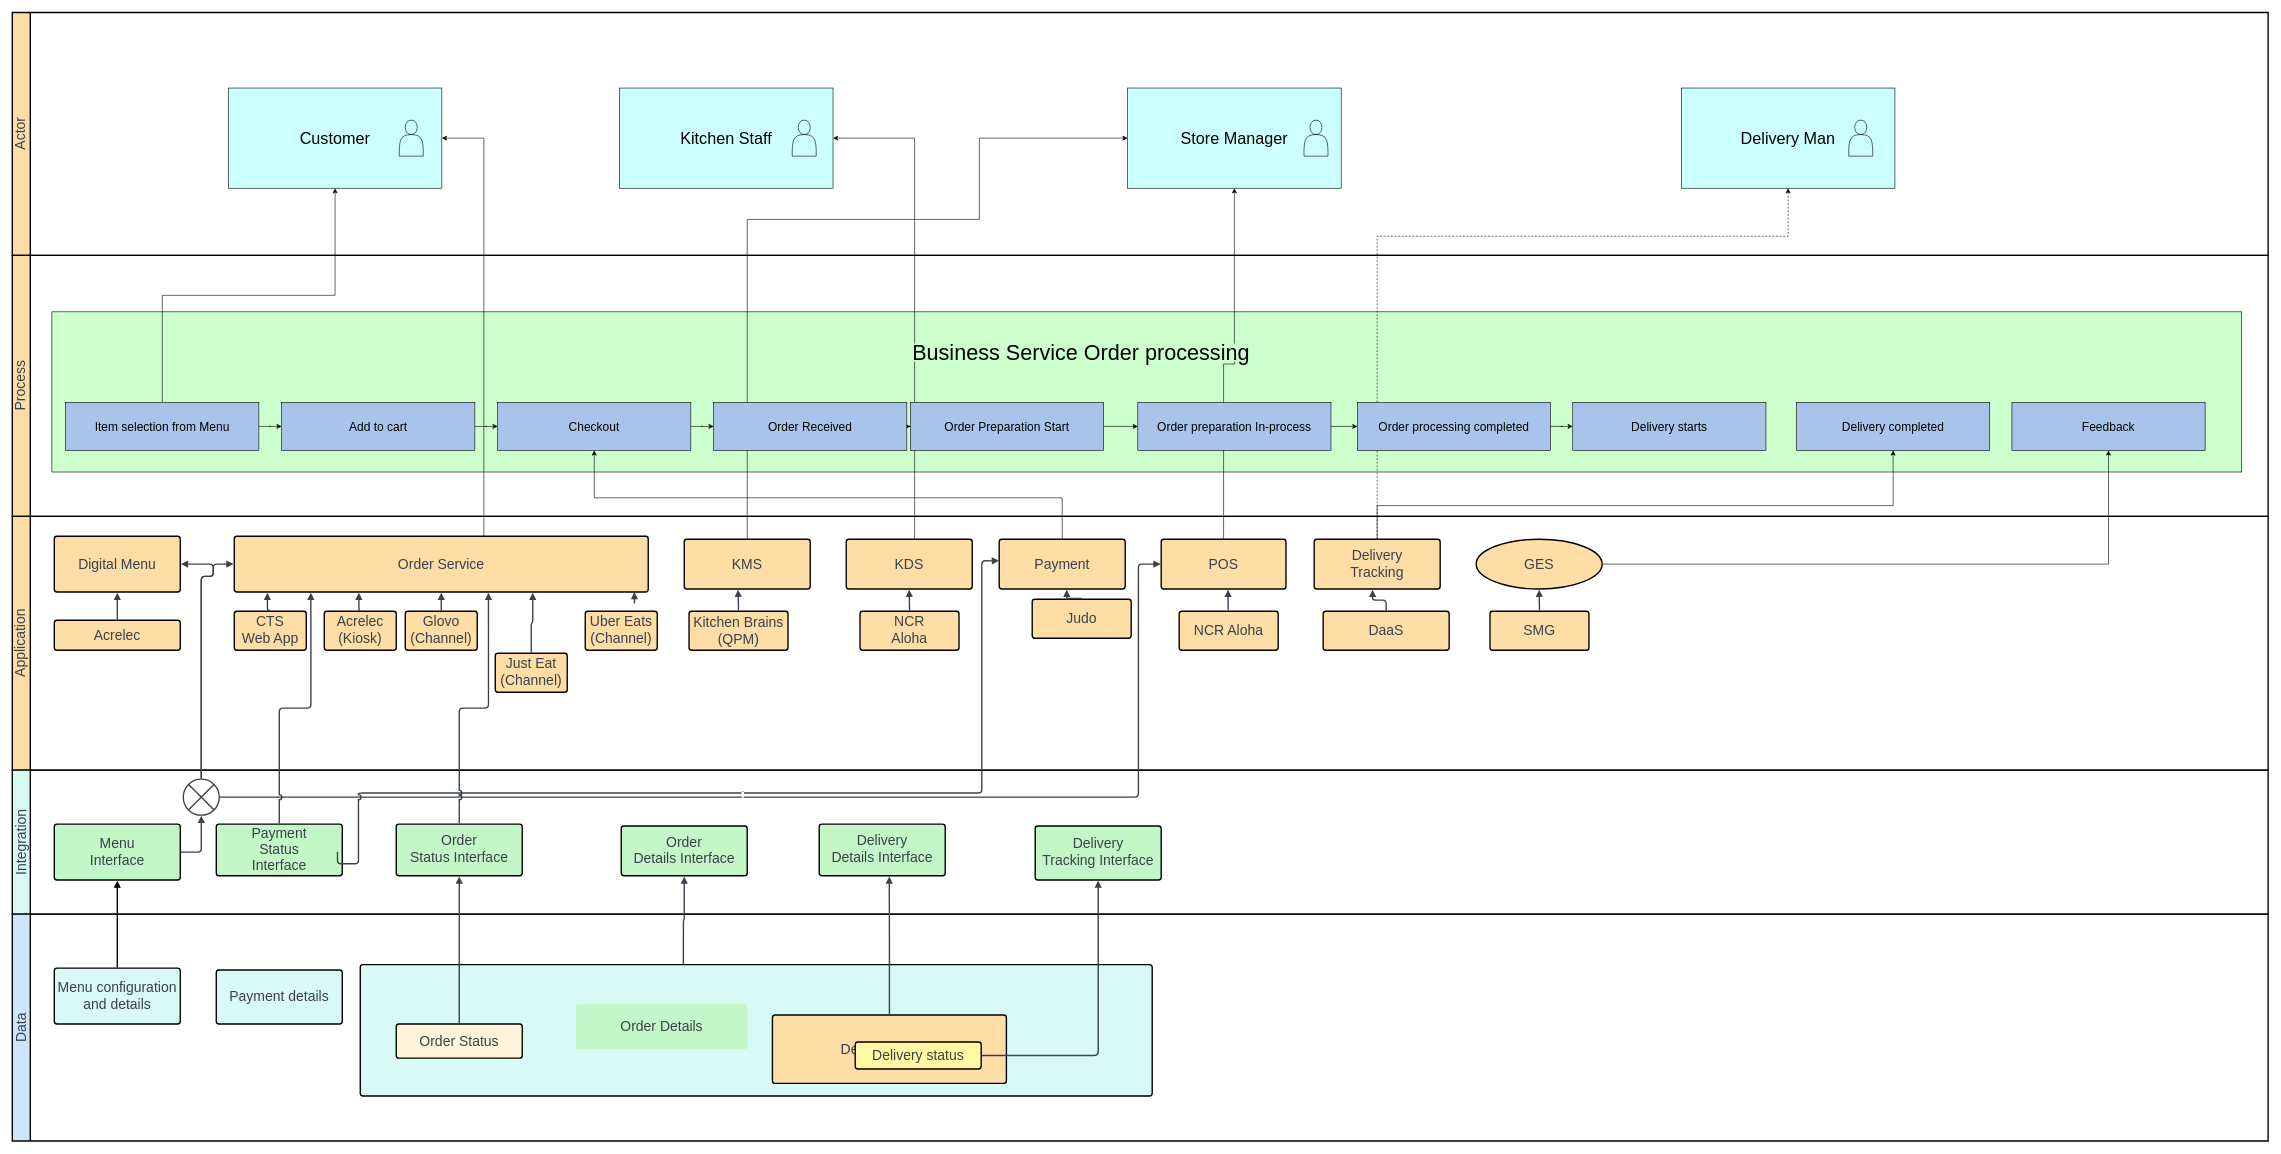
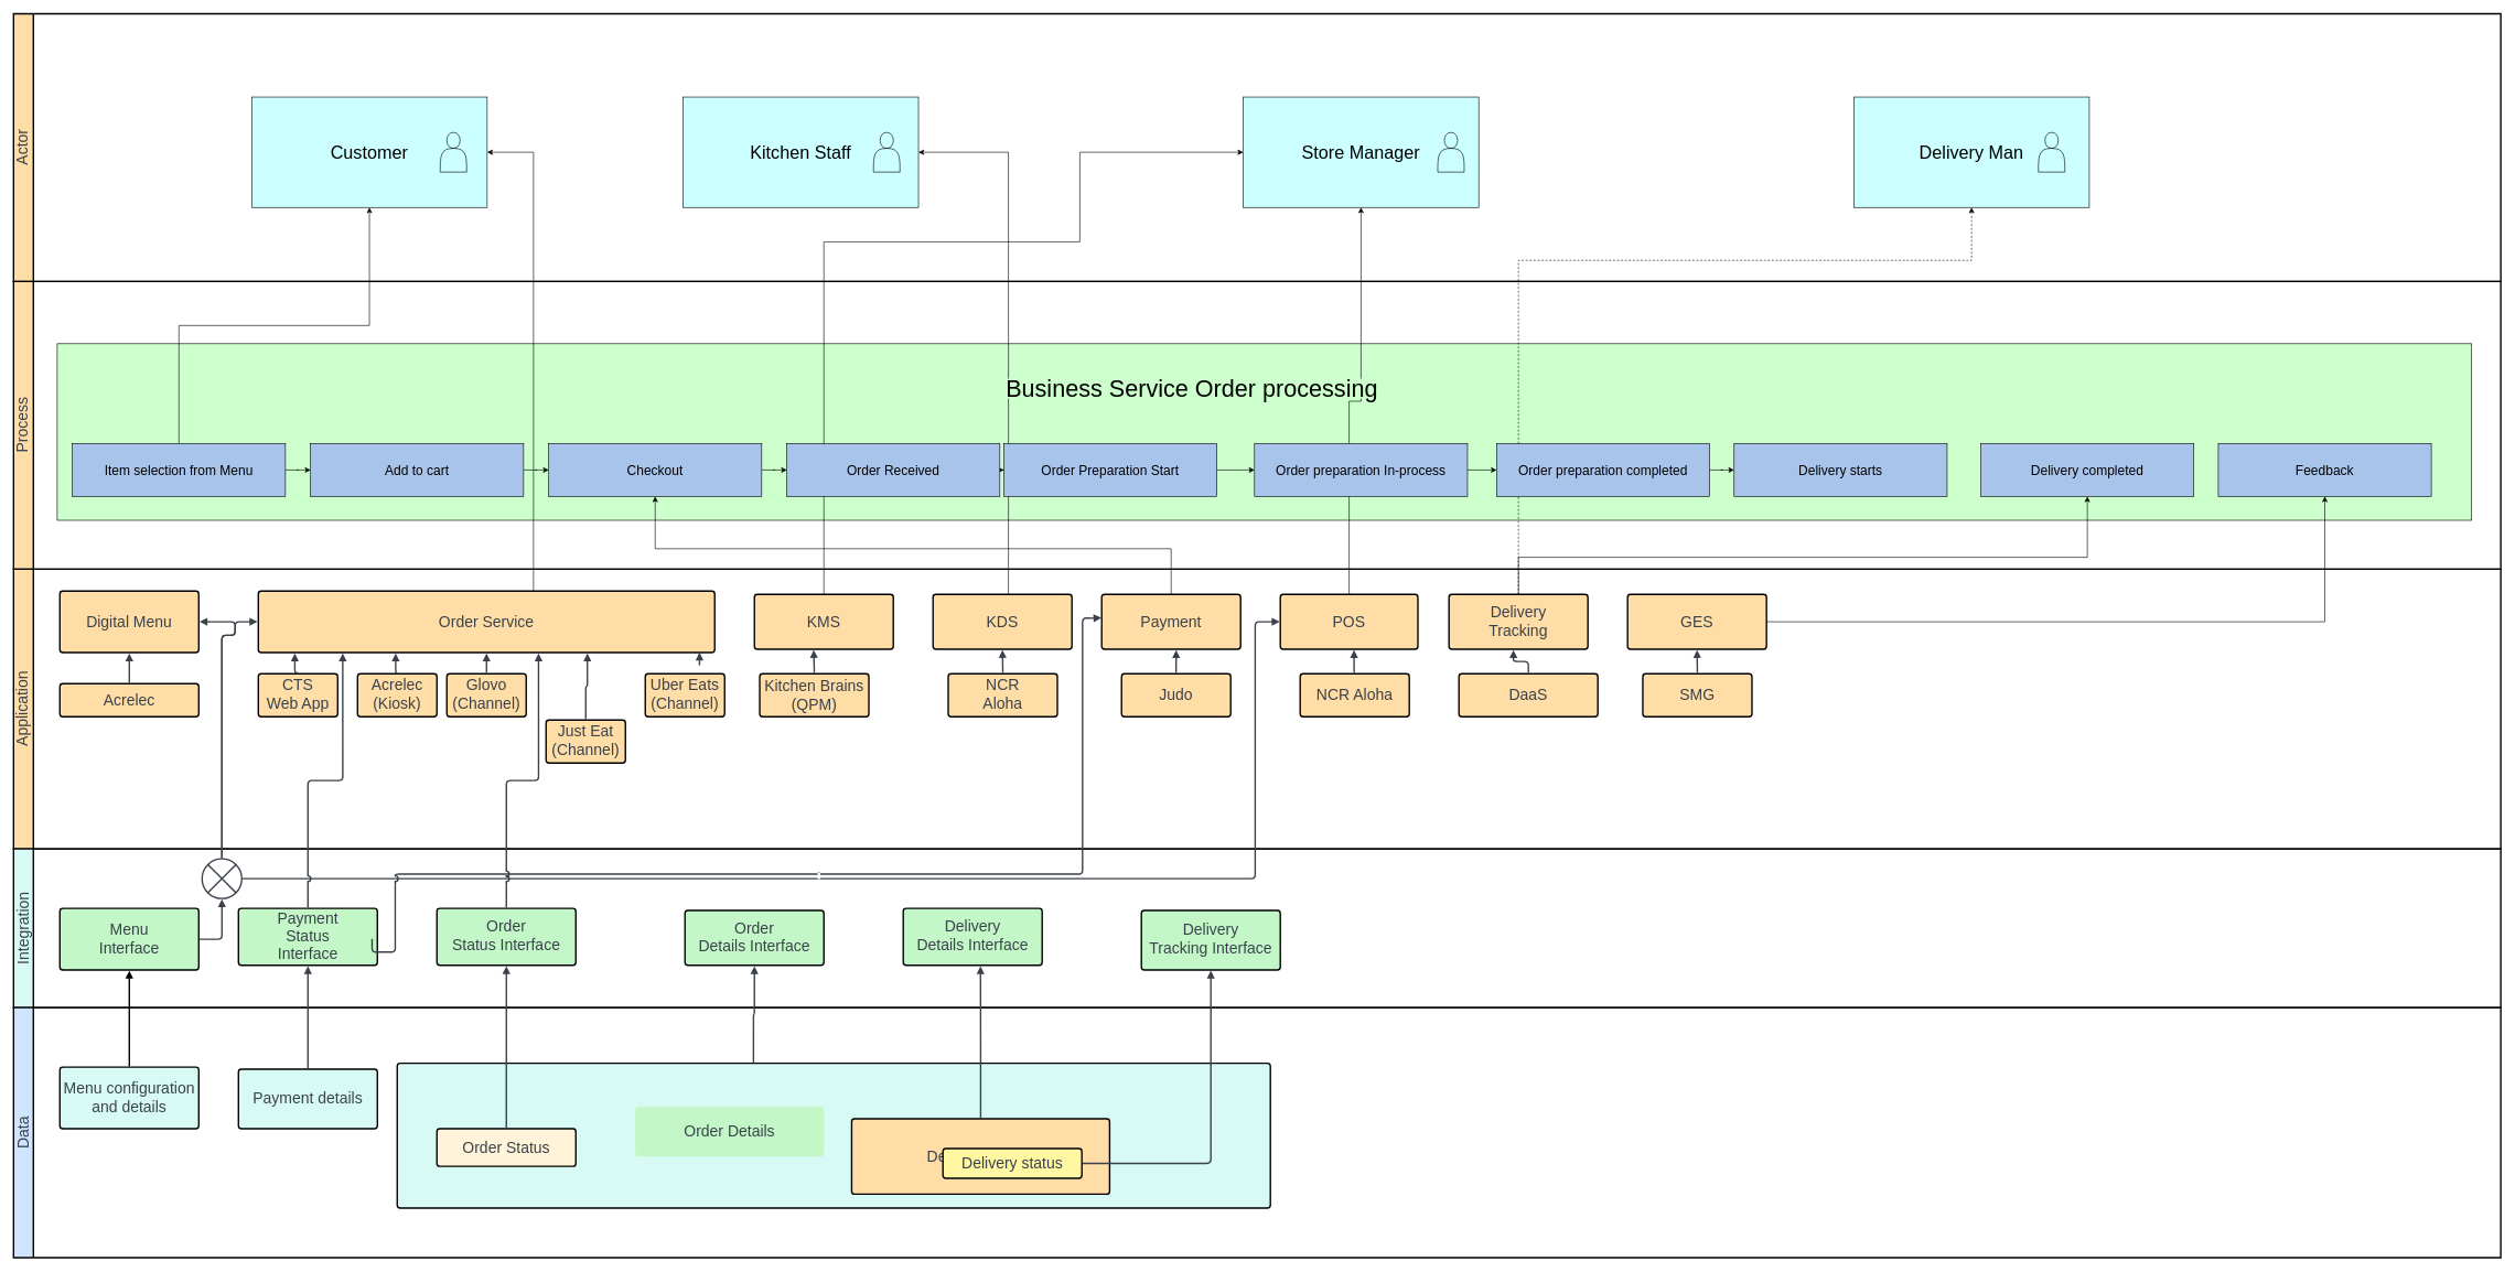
- <mxCell id="90" value="Order processing completed" style="rounded=0;whiteSpace=wrap;html=1;fillColor=#A9C4EB;fontSize=20;" vertex="1" parent="1"><mxGeometry x="2262" y="670" width="322" height="80" as="geometry" /></mxCell>
+ <mxCell id="90" value="Order preparation completed" style="rounded=0;whiteSpace=wrap;html=1;fillColor=#A9C4EB;fontSize=20;" vertex="1" parent="1"><mxGeometry x="2262" y="670" width="322" height="80" as="geometry" /></mxCell>
- <mxCell id="36" value="GES" style="ellipse;html=1;overflow=block;blockSpacing=1;whiteSpace=wrap;container=1;pointerEvents=0;collapsible=0;recursiveResize=0;fontSize=23.3;fontColor=#3a414a;align=center;spacing=0;strokeOpacity=100;fillOpacity=100;absoluteArcSize=1;arcSize=9;fillColor=#ffdda6;strokeWidth=2.3;lucidId=PzAPBb1abWtv;" vertex="1" parent="1"><mxGeometry x="2460" y="898" width="210" height="83" as="geometry" /></mxCell>
+ <mxCell id="36" value="GES" style="html=1;overflow=block;blockSpacing=1;whiteSpace=wrap;container=1;pointerEvents=0;collapsible=0;recursiveResize=0;fontSize=23.3;fontColor=#3a414a;align=center;spacing=0;strokeOpacity=100;fillOpacity=100;rounded=1;absoluteArcSize=1;arcSize=9;fillColor=#ffdda6;strokeWidth=2.3;lucidId=PzAPBb1abWtv;" vertex="1" parent="1"><mxGeometry x="2460" y="898" width="210" height="83" as="geometry" /></mxCell>
- <mxCell id="45" value="Judo" style="html=1;overflow=block;blockSpacing=1;whiteSpace=wrap;container=1;pointerEvents=0;collapsible=0;recursiveResize=0;fontSize=23.3;fontColor=#3a414a;align=center;spacing=0;strokeOpacity=100;fillOpacity=100;rounded=1;absoluteArcSize=1;arcSize=9;fillColor=#ffdda6;strokeWidth=2.3;lucidId=5GAP38C2dIfr;" vertex="1" parent="1"><mxGeometry x="1720" y="998" width="165" height="65" as="geometry" /></mxCell>
+ <mxCell id="45" value="Judo" style="html=1;overflow=block;blockSpacing=1;whiteSpace=wrap;container=1;pointerEvents=0;collapsible=0;recursiveResize=0;fontSize=23.3;fontColor=#3a414a;align=center;spacing=0;strokeOpacity=100;fillOpacity=100;rounded=1;absoluteArcSize=1;arcSize=9;fillColor=#ffdda6;strokeWidth=2.3;lucidId=5GAP38C2dIfr;" vertex="1" parent="1"><mxGeometry x="1695" y="1018" width="165" height="65" as="geometry" /></mxCell>
+ <mxCell id="50" value="" style="html=1;jettySize=18;whiteSpace=wrap;fontSize=13;strokeColor=#3a414a;strokeOpacity=100;strokeWidth=2.3;rounded=1;arcSize=12;edgeStyle=orthogonalEdgeStyle;startArrow=none;endArrow=block;endFill=1;exitX=0.5;exitY=-0.012;exitPerimeter=0;entryX=0.5;entryY=1.013;entryPerimeter=0;lucidId=i~zPbHr1mbSR;" edge="1" parent="1" source="11" target="15"><mxGeometry width="100" height="100" relative="1" as="geometry"><Array as="points" /></mxGeometry></mxCell>
